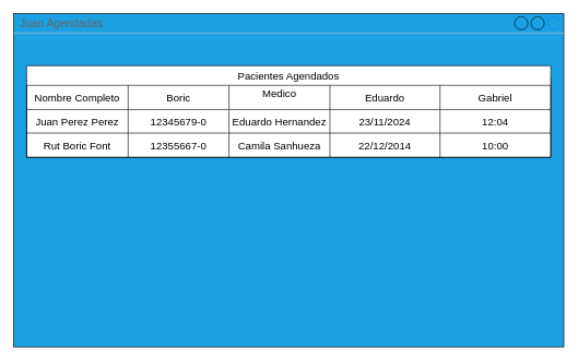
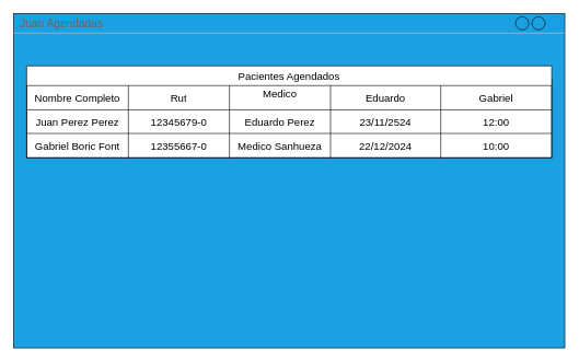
- <mxCell id="7" value="Boric" style="shape=partialRectangle;html=1;whiteSpace=wrap;connectable=0;strokeColor=inherit;overflow=hidden;fillColor=none;top=0;left=0;bottom=0;right=0;pointerEvents=1;fontSize=16;" parent="5" vertex="1"><mxGeometry x="155" width="154" height="37" as="geometry"><mxRectangle width="154" height="37" as="alternateBounds" /></mxGeometry></mxCell>
+ <mxCell id="7" value="Rut" style="shape=partialRectangle;html=1;whiteSpace=wrap;connectable=0;strokeColor=inherit;overflow=hidden;fillColor=none;top=0;left=0;bottom=0;right=0;pointerEvents=1;fontSize=16;" parent="5" vertex="1"><mxGeometry x="155" width="154" height="37" as="geometry"><mxRectangle width="154" height="37" as="alternateBounds" /></mxGeometry></mxCell>
- <mxCell id="14" value="Eduardo Hernandez" style="shape=partialRectangle;html=1;whiteSpace=wrap;connectable=0;strokeColor=inherit;overflow=hidden;fillColor=none;top=0;left=0;bottom=0;right=0;pointerEvents=1;fontSize=16;" parent="11" vertex="1"><mxGeometry x="309" width="154" height="36" as="geometry"><mxRectangle width="154" height="36" as="alternateBounds" /></mxGeometry></mxCell>
+ <mxCell id="14" value="Eduardo Perez" style="shape=partialRectangle;html=1;whiteSpace=wrap;connectable=0;strokeColor=inherit;overflow=hidden;fillColor=none;top=0;left=0;bottom=0;right=0;pointerEvents=1;fontSize=16;" parent="11" vertex="1"><mxGeometry x="309" width="154" height="36" as="geometry"><mxRectangle width="154" height="36" as="alternateBounds" /></mxGeometry></mxCell>
- <mxCell id="15" value="23/11/2024" style="shape=partialRectangle;html=1;whiteSpace=wrap;connectable=0;strokeColor=inherit;overflow=hidden;fillColor=none;top=0;left=0;bottom=0;right=0;pointerEvents=1;fontSize=16;" parent="11" vertex="1"><mxGeometry x="463" width="168" height="36" as="geometry"><mxRectangle width="168" height="36" as="alternateBounds" /></mxGeometry></mxCell>
+ <mxCell id="15" value="23/11/2524" style="shape=partialRectangle;html=1;whiteSpace=wrap;connectable=0;strokeColor=inherit;overflow=hidden;fillColor=none;top=0;left=0;bottom=0;right=0;pointerEvents=1;fontSize=16;" parent="11" vertex="1"><mxGeometry x="463" width="168" height="36" as="geometry"><mxRectangle width="168" height="36" as="alternateBounds" /></mxGeometry></mxCell>
- <mxCell id="16" value="12:04" style="shape=partialRectangle;html=1;whiteSpace=wrap;connectable=0;strokeColor=inherit;overflow=hidden;fillColor=none;top=0;left=0;bottom=0;right=0;pointerEvents=1;fontSize=16;" parent="11" vertex="1"><mxGeometry x="631" width="169" height="36" as="geometry"><mxRectangle width="169" height="36" as="alternateBounds" /></mxGeometry></mxCell>
+ <mxCell id="16" value="12:00" style="shape=partialRectangle;html=1;whiteSpace=wrap;connectable=0;strokeColor=inherit;overflow=hidden;fillColor=none;top=0;left=0;bottom=0;right=0;pointerEvents=1;fontSize=16;" parent="11" vertex="1"><mxGeometry x="631" width="169" height="36" as="geometry"><mxRectangle width="169" height="36" as="alternateBounds" /></mxGeometry></mxCell>
- <mxCell id="18" value="Rut Boric Font" style="shape=partialRectangle;html=1;whiteSpace=wrap;connectable=0;strokeColor=inherit;overflow=hidden;fillColor=none;top=0;left=0;bottom=0;right=0;pointerEvents=1;fontSize=16;" parent="17" vertex="1"><mxGeometry width="155" height="37" as="geometry"><mxRectangle width="155" height="37" as="alternateBounds" /></mxGeometry></mxCell>
+ <mxCell id="18" value="Gabriel Boric Font" style="shape=partialRectangle;html=1;whiteSpace=wrap;connectable=0;strokeColor=inherit;overflow=hidden;fillColor=none;top=0;left=0;bottom=0;right=0;pointerEvents=1;fontSize=16;" parent="17" vertex="1"><mxGeometry width="155" height="37" as="geometry"><mxRectangle width="155" height="37" as="alternateBounds" /></mxGeometry></mxCell>
- <mxCell id="20" value="Camila Sanhueza" style="shape=partialRectangle;html=1;whiteSpace=wrap;connectable=0;strokeColor=inherit;overflow=hidden;fillColor=none;top=0;left=0;bottom=0;right=0;pointerEvents=1;fontSize=16;" parent="17" vertex="1"><mxGeometry x="309" width="154" height="37" as="geometry"><mxRectangle width="154" height="37" as="alternateBounds" /></mxGeometry></mxCell>
+ <mxCell id="20" value="Medico Sanhueza" style="shape=partialRectangle;html=1;whiteSpace=wrap;connectable=0;strokeColor=inherit;overflow=hidden;fillColor=none;top=0;left=0;bottom=0;right=0;pointerEvents=1;fontSize=16;" parent="17" vertex="1"><mxGeometry x="309" width="154" height="37" as="geometry"><mxRectangle width="154" height="37" as="alternateBounds" /></mxGeometry></mxCell>
- <mxCell id="21" value="22/12/2014" style="shape=partialRectangle;html=1;whiteSpace=wrap;connectable=0;strokeColor=inherit;overflow=hidden;fillColor=none;top=0;left=0;bottom=0;right=0;pointerEvents=1;fontSize=16;" parent="17" vertex="1"><mxGeometry x="463" width="168" height="37" as="geometry"><mxRectangle width="168" height="37" as="alternateBounds" /></mxGeometry></mxCell>
+ <mxCell id="21" value="22/12/2024" style="shape=partialRectangle;html=1;whiteSpace=wrap;connectable=0;strokeColor=inherit;overflow=hidden;fillColor=none;top=0;left=0;bottom=0;right=0;pointerEvents=1;fontSize=16;" parent="17" vertex="1"><mxGeometry x="463" width="168" height="37" as="geometry"><mxRectangle width="168" height="37" as="alternateBounds" /></mxGeometry></mxCell>
